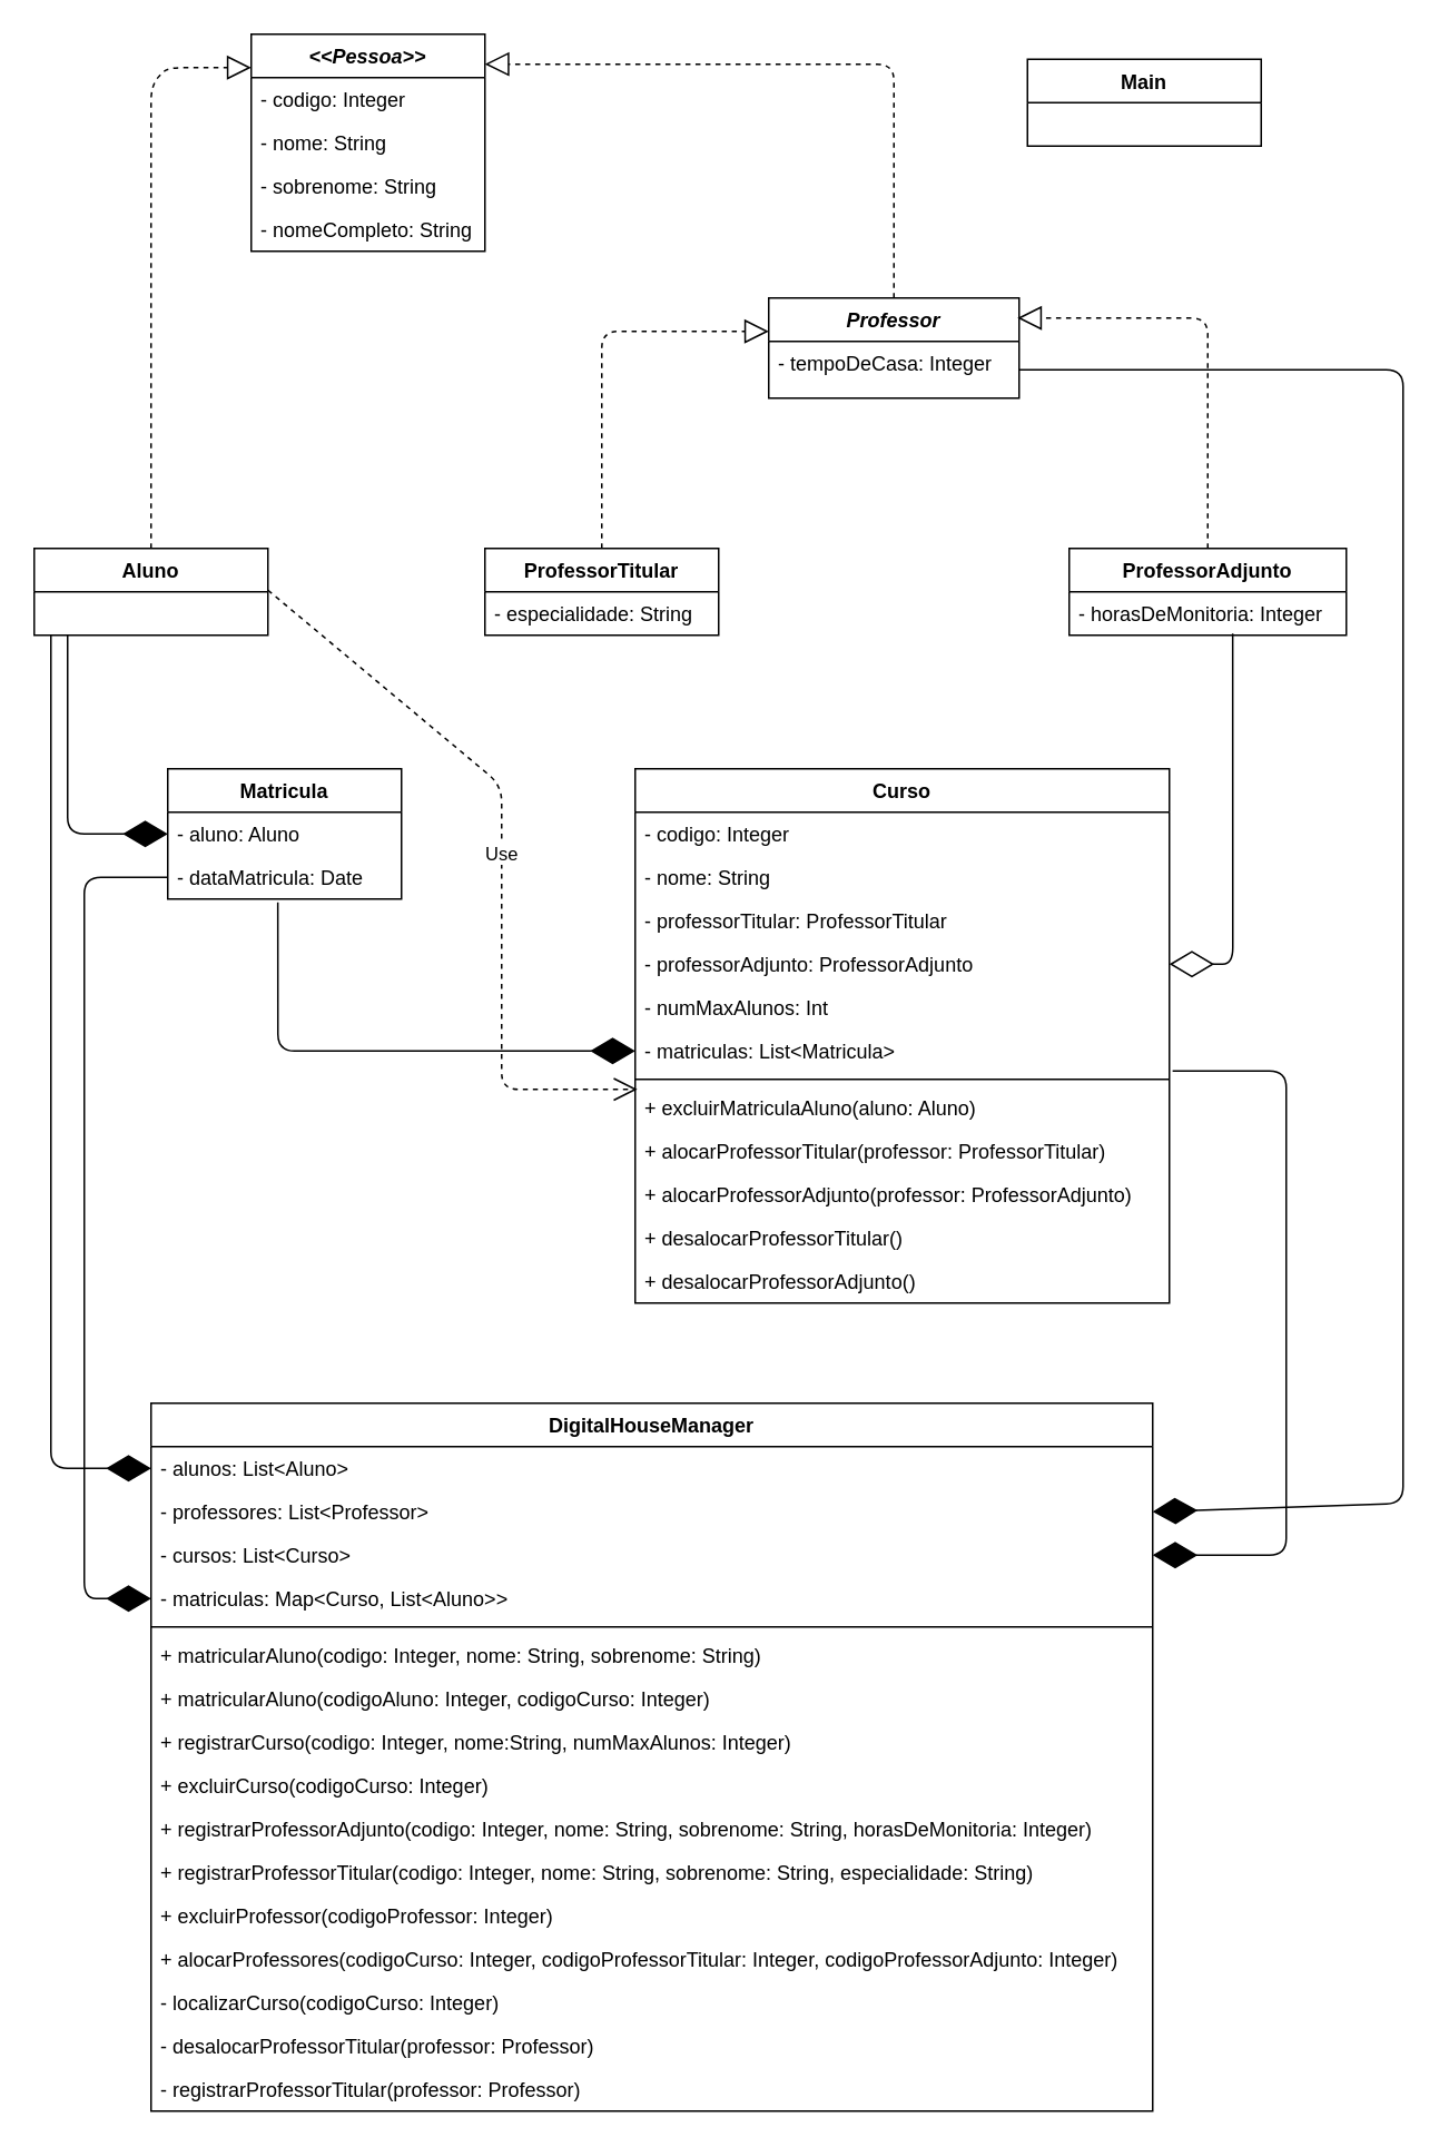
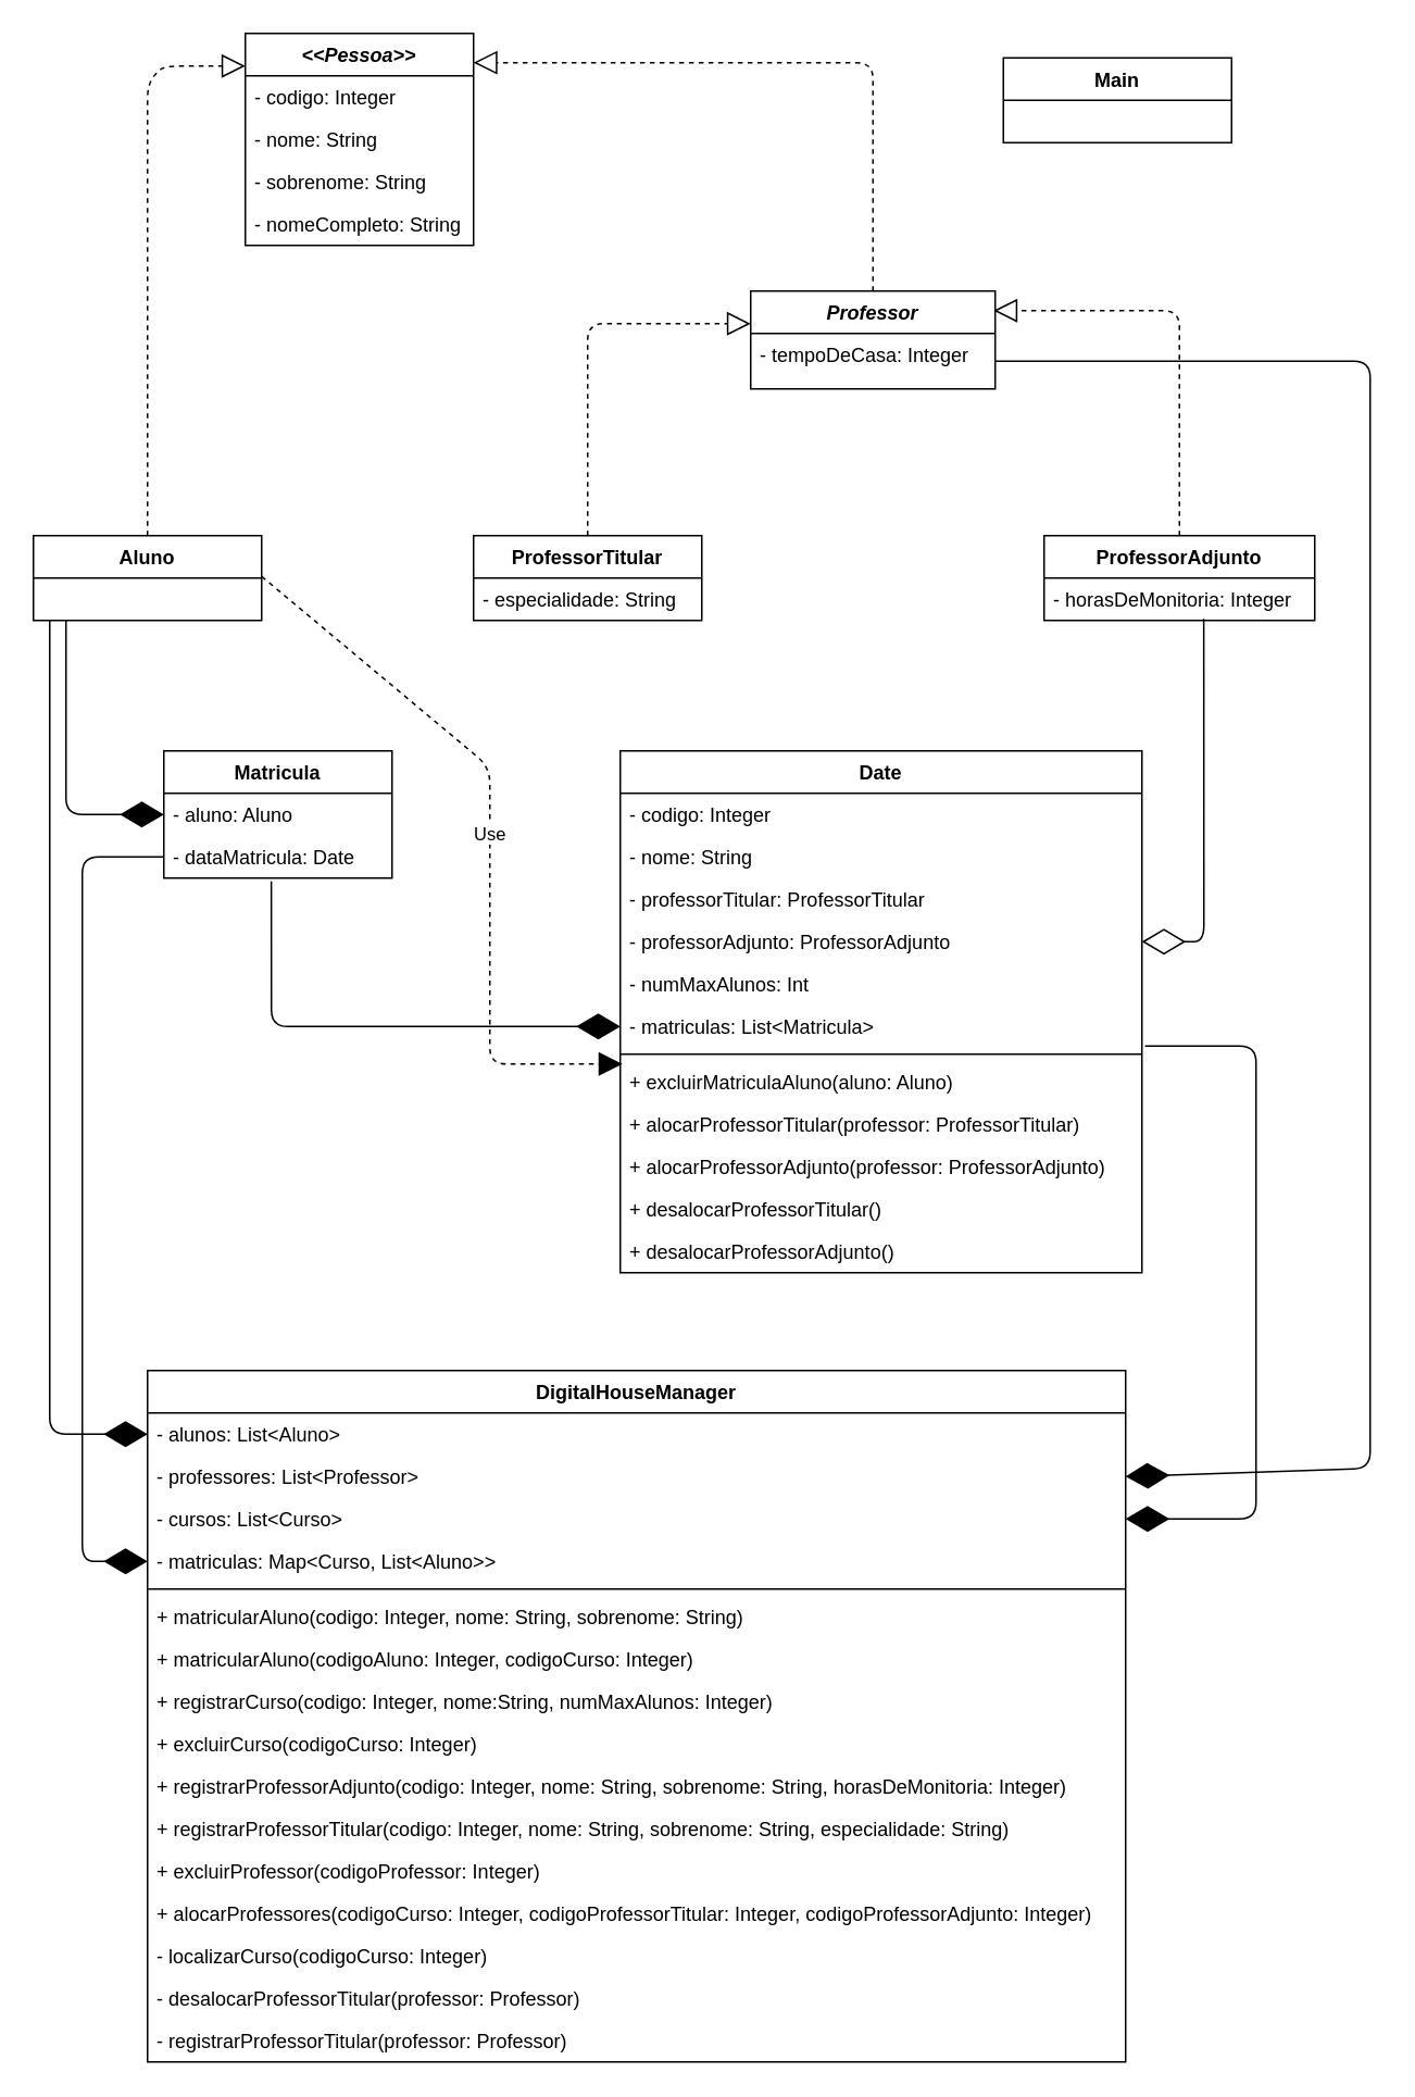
- <mxCell id="20" value="Curso" style="swimlane;fontStyle=1;align=center;verticalAlign=top;childLayout=stackLayout;horizontal=1;startSize=26;horizontalStack=0;resizeParent=1;resizeParentMax=0;resizeLast=0;collapsible=1;marginBottom=0;" parent="1" vertex="1"><mxGeometry x="380" y="460" width="320" height="320" as="geometry" /></mxCell>
+ <mxCell id="20" value="Date" style="swimlane;fontStyle=1;align=center;verticalAlign=top;childLayout=stackLayout;horizontal=1;startSize=26;horizontalStack=0;resizeParent=1;resizeParentMax=0;resizeLast=0;collapsible=1;marginBottom=0;" parent="1" vertex="1"><mxGeometry x="380" y="460" width="320" height="320" as="geometry" /></mxCell>
- <mxCell id="36" value="Use" style="endArrow=open;endSize=12;dashed=1;html=1;exitX=1;exitY=0.481;exitDx=0;exitDy=0;exitPerimeter=0;entryX=0.004;entryY=0.077;entryDx=0;entryDy=0;entryPerimeter=0;" parent="1" source="14" target="28" edge="1"><mxGeometry width="160" relative="1" as="geometry"><mxPoint x="390" y="460" as="sourcePoint" /><mxPoint x="550" y="460" as="targetPoint" /><Array as="points"><mxPoint x="300" y="470" /><mxPoint x="300" y="652" /></Array></mxGeometry></mxCell>
+ <mxCell id="36" value="Use" style="endArrow=block;endSize=12;dashed=1;html=1;exitX=1;exitY=0.481;exitDx=0;exitDy=0;exitPerimeter=0;entryX=0.004;entryY=0.077;entryDx=0;entryDy=0;entryPerimeter=0;" parent="1" source="14" target="28" edge="1"><mxGeometry width="160" relative="1" as="geometry"><mxPoint x="390" y="460" as="sourcePoint" /><mxPoint x="550" y="460" as="targetPoint" /><Array as="points"><mxPoint x="300" y="470" /><mxPoint x="300" y="652" /></Array></mxGeometry></mxCell>
